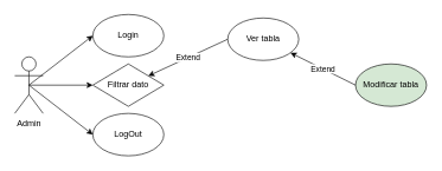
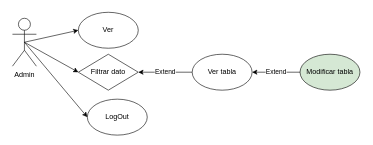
- <mxCell id="3" value="Login" style="ellipse;whiteSpace=wrap;html=1;" vertex="1" parent="1"><mxGeometry x="130" y="20" width="100" height="60" as="geometry" /></mxCell>
+ <mxCell id="3" value="Ver" style="ellipse;whiteSpace=wrap;html=1;" vertex="1" parent="1"><mxGeometry x="130" y="20" width="100" height="60" as="geometry" /></mxCell>
- <mxCell id="7" value="Ver tabla" style="ellipse;whiteSpace=wrap;html=1;" vertex="1" parent="1"><mxGeometry x="320" y="25" width="100" height="60" as="geometry" /></mxCell>
+ <mxCell id="7" value="Ver tabla" style="ellipse;whiteSpace=wrap;html=1;" vertex="1" parent="1"><mxGeometry x="320" y="90" width="100" height="60" as="geometry" /></mxCell>
- <mxCell id="2" value="Admin" style="shape=umlActor;verticalLabelPosition=bottom;verticalAlign=top;html=1;outlineConnect=0;" vertex="1" parent="1"><mxGeometry x="20" y="80" width="40" height="80" as="geometry" /></mxCell>
+ <mxCell id="2" value="Admin" style="shape=umlActor;verticalLabelPosition=bottom;verticalAlign=top;html=1;outlineConnect=0;" vertex="1" parent="1"><mxGeometry x="20" y="30" width="40" height="80" as="geometry" /></mxCell>
- <mxCell id="5" value="LogOut" style="ellipse;whiteSpace=wrap;html=1;" vertex="1" parent="1"><mxGeometry x="130" y="160" width="100" height="60" as="geometry" /></mxCell>
+ <mxCell id="5" value="LogOut" style="ellipse;whiteSpace=wrap;html=1;" vertex="1" parent="1"><mxGeometry x="145" y="165" width="100" height="60" as="geometry" /></mxCell>
